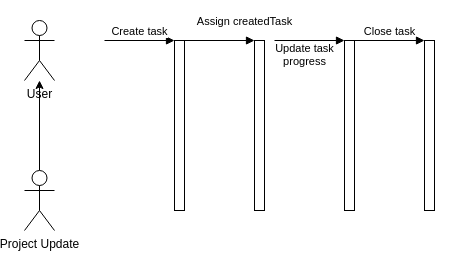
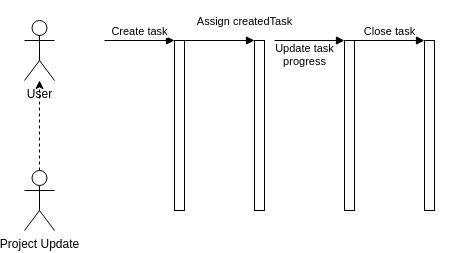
- <mxCell id="3" style="edgeStyle=none;html=1;" edge="1" parent="1" source="4" target="2"><mxGeometry relative="1" as="geometry" /></mxCell>
+ <mxCell id="3" style="edgeStyle=none;html=1;dashed=1;" edge="1" parent="1" source="4" target="2"><mxGeometry relative="1" as="geometry" /></mxCell>
